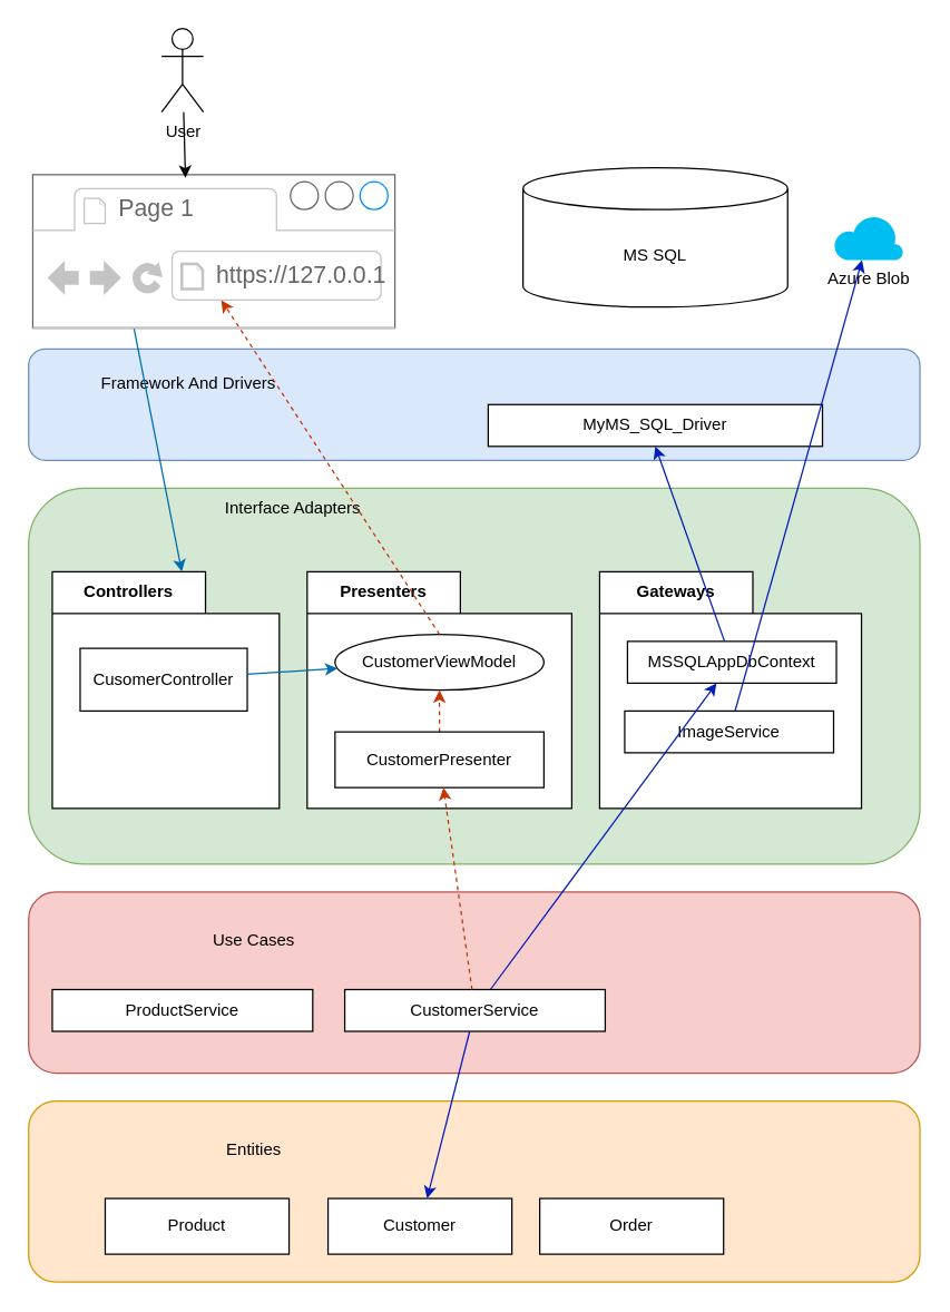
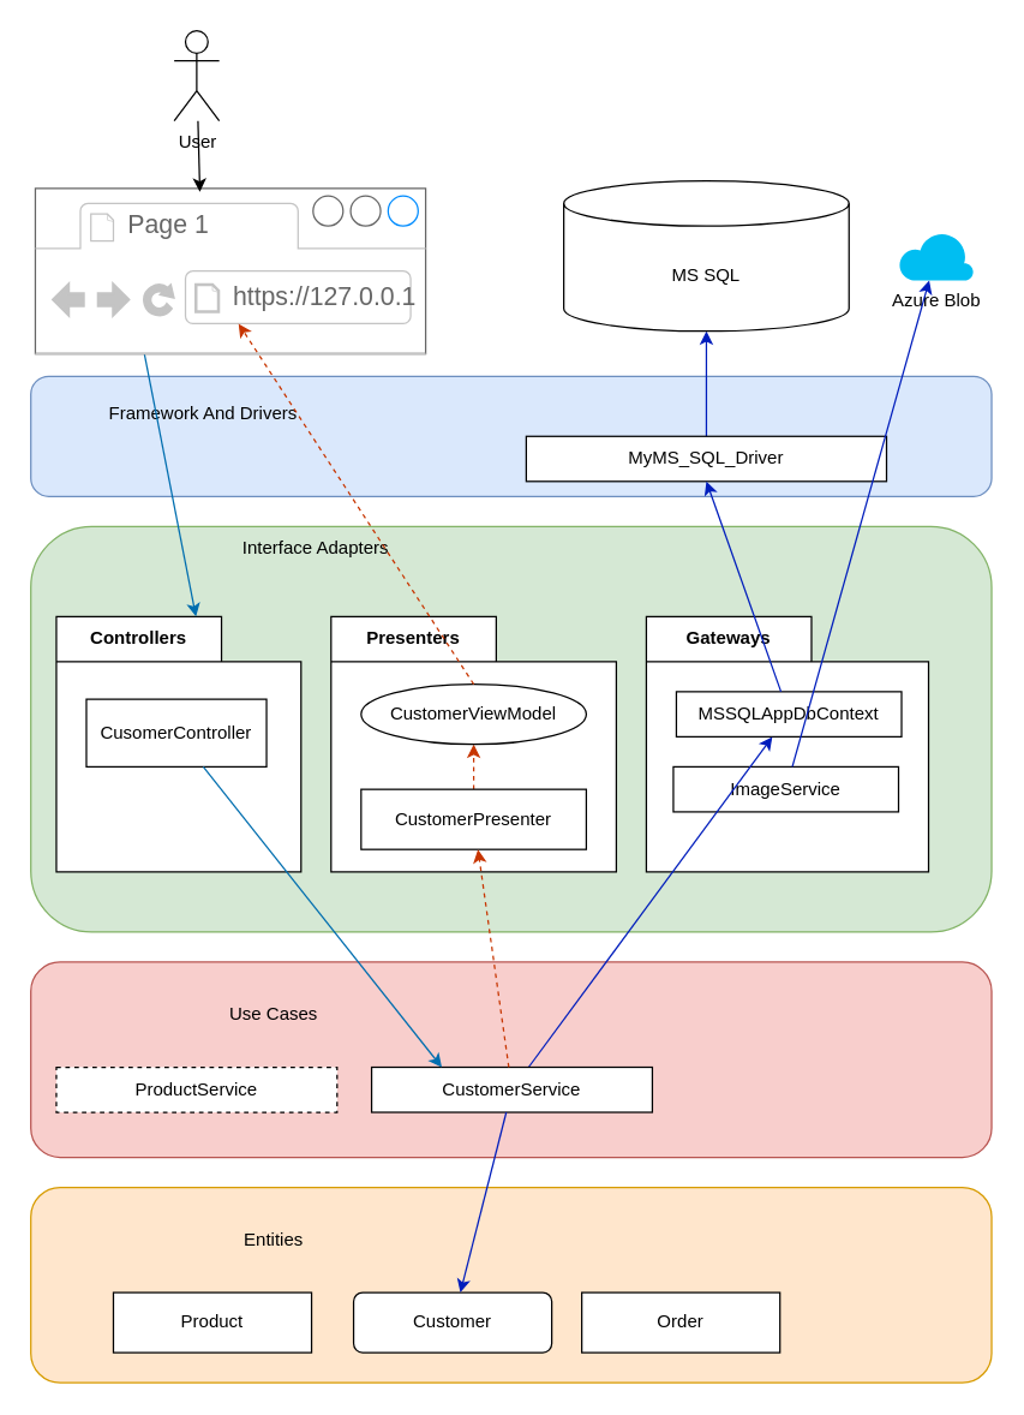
+ <mxCell id="15" style="rounded=0;orthogonalLoop=1;jettySize=auto;html=1;fillColor=#0050ef;strokeColor=#001DBC;" edge="1" parent="1" source="16" target="17"><mxGeometry relative="1" as="geometry" /></mxCell>
- <mxCell id="38" style="rounded=0;orthogonalLoop=1;jettySize=auto;html=1;fillColor=#1ba1e2;strokeColor=#006EAF;" edge="1" parent="1" source="4" target="8"><mxGeometry relative="1" as="geometry"><mxPoint x="143.323" y="550" as="sourcePoint" /></mxGeometry></mxCell>
+ <mxCell id="38" style="rounded=0;orthogonalLoop=1;jettySize=auto;html=1;entryX=0.25;entryY=0;entryDx=0;entryDy=0;fillColor=#1ba1e2;strokeColor=#006EAF;" edge="1" parent="1" source="4" target="30"><mxGeometry relative="1" as="geometry"><mxPoint x="143.323" y="550" as="sourcePoint" /></mxGeometry></mxCell>
- <mxCell id="31" value="ProductService" style="rounded=0;whiteSpace=wrap;html=1;" vertex="1" parent="1"><mxGeometry x="37" y="710" width="187" height="30" as="geometry" /></mxCell>
+ <mxCell id="31" value="ProductService" style="rounded=0;whiteSpace=wrap;html=1;dashed=1;" vertex="1" parent="1"><mxGeometry x="37" y="710" width="187" height="30" as="geometry" /></mxCell>
- <mxCell id="34" value="Customer" style="rounded=0;whiteSpace=wrap;html=1;" vertex="1" parent="1"><mxGeometry x="235" y="860" width="132" height="40" as="geometry" /></mxCell>
+ <mxCell id="34" value="Customer" style="whiteSpace=wrap;html=1;rounded=1;" vertex="1" parent="1"><mxGeometry x="235" y="860" width="132" height="40" as="geometry" /></mxCell>
